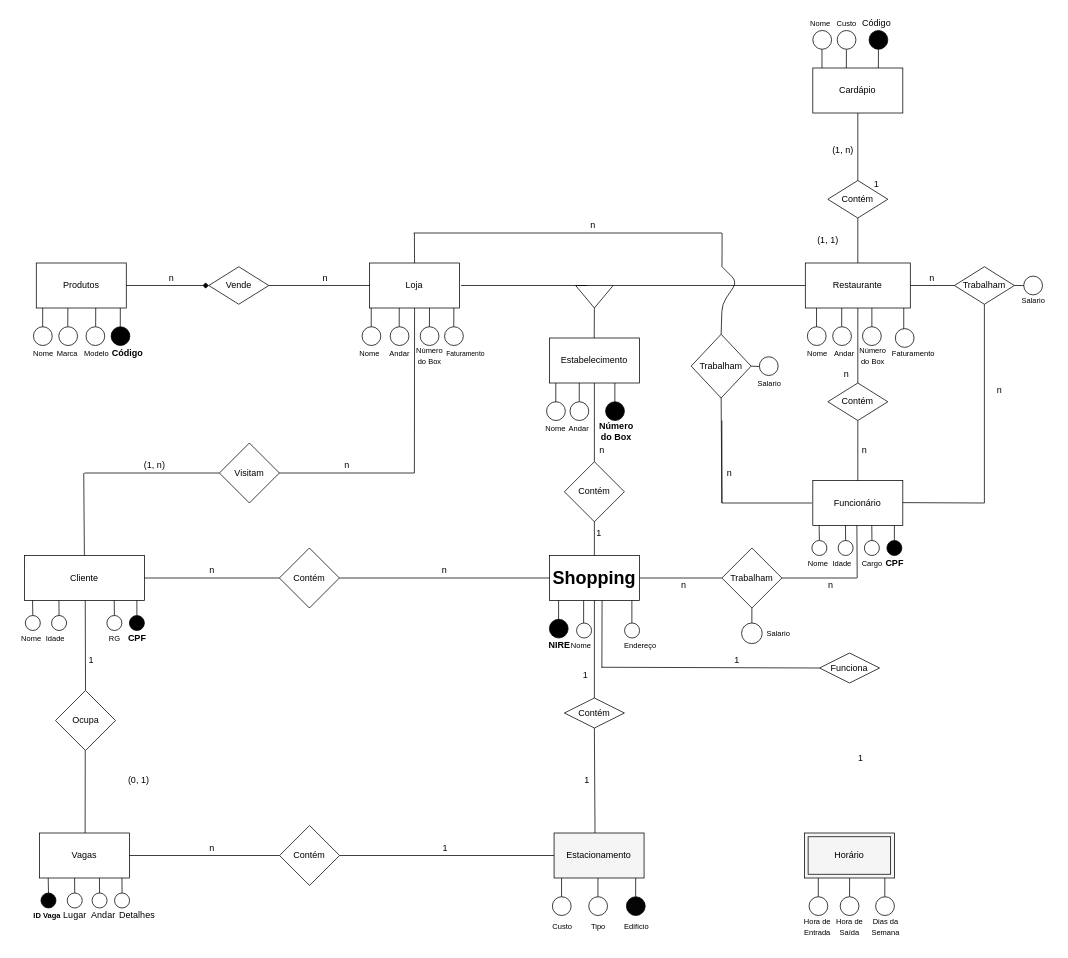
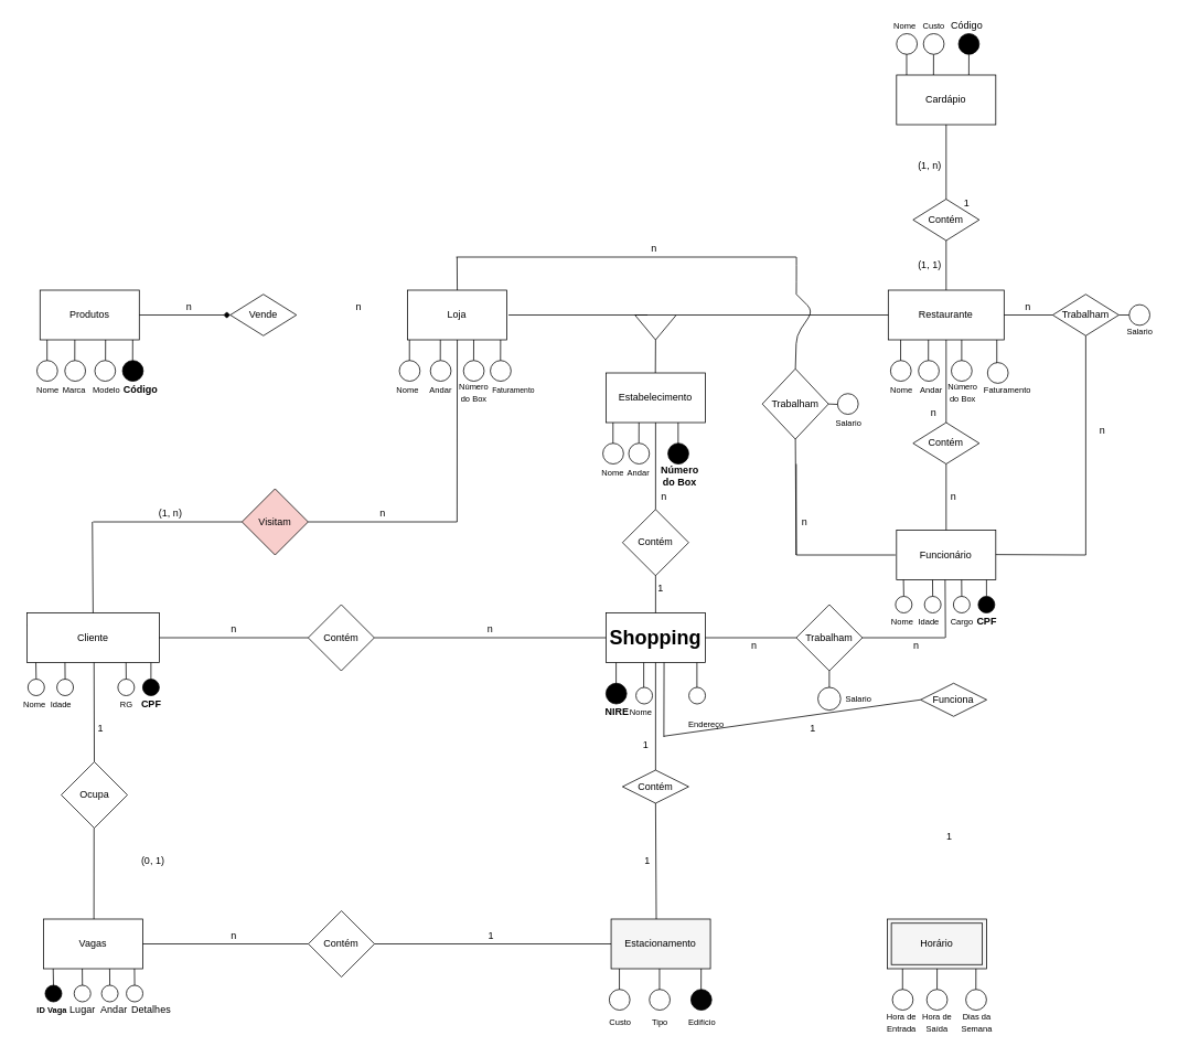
- <mxCell id="13" value="(1, 1)" style="text;html=1;align=center;verticalAlign=middle;resizable=0;points=[];autosize=1;strokeColor=none;" parent="1" vertex="1"><mxGeometry x="1083.25" y="310" width="40" height="20" as="geometry" /></mxCell>
+ <mxCell id="13" value="(1, 1)" style="text;html=1;align=center;verticalAlign=middle;resizable=0;points=[];autosize=1;strokeColor=none;" parent="1" vertex="1"><mxGeometry x="1103.25" y="310" width="40" height="20" as="geometry" /></mxCell>
- <mxCell id="17" value="" style="endArrow=none;html=1;exitX=1;exitY=0.5;exitDx=0;exitDy=0;entryX=0;entryY=0.5;entryDx=0;entryDy=0;" parent="1" source="15" target="3" edge="1"><mxGeometry width="50" height="50" relative="1" as="geometry"><mxPoint x="447.88" y="465" as="sourcePoint" /><mxPoint x="497.88" y="385" as="targetPoint" /></mxGeometry></mxCell>
- <mxCell id="30" value="Visitam" style="rhombus;whiteSpace=wrap;html=1;" parent="1" vertex="1"><mxGeometry x="292" y="590" width="80" height="80" as="geometry" /></mxCell>
+ <mxCell id="30" value="Visitam" style="rhombus;whiteSpace=wrap;html=1;fillColor=#f8cecc;" parent="1" vertex="1"><mxGeometry x="292" y="590" width="80" height="80" as="geometry" /></mxCell>
- <mxCell id="113" value="&lt;font style=&quot;font-size: 10px&quot;&gt;Endereço&lt;/font&gt;" style="text;html=1;align=center;verticalAlign=middle;resizable=0;points=[];autosize=1;strokeColor=none;" parent="1" vertex="1"><mxGeometry x="823.25" y="850" width="60" height="20" as="geometry" /></mxCell>
+ <mxCell id="113" value="&lt;font style=&quot;font-size: 10px&quot;&gt;Endereço&lt;/font&gt;" style="text;html=1;align=center;verticalAlign=middle;resizable=0;points=[];autosize=1;strokeColor=none;" parent="1" vertex="1"><mxGeometry x="823.25" y="865" width="60" height="20" as="geometry" /></mxCell>
- <mxCell id="206" value="Funciona" style="rhombus;whiteSpace=wrap;html=1;" parent="1" vertex="1"><mxGeometry x="1092.25" y="870" width="80" height="40" as="geometry" /></mxCell>
+ <mxCell id="206" value="Funciona" style="rhombus;whiteSpace=wrap;html=1;" parent="1" vertex="1"><mxGeometry x="1112.25" y="825" width="80" height="40" as="geometry" /></mxCell>
